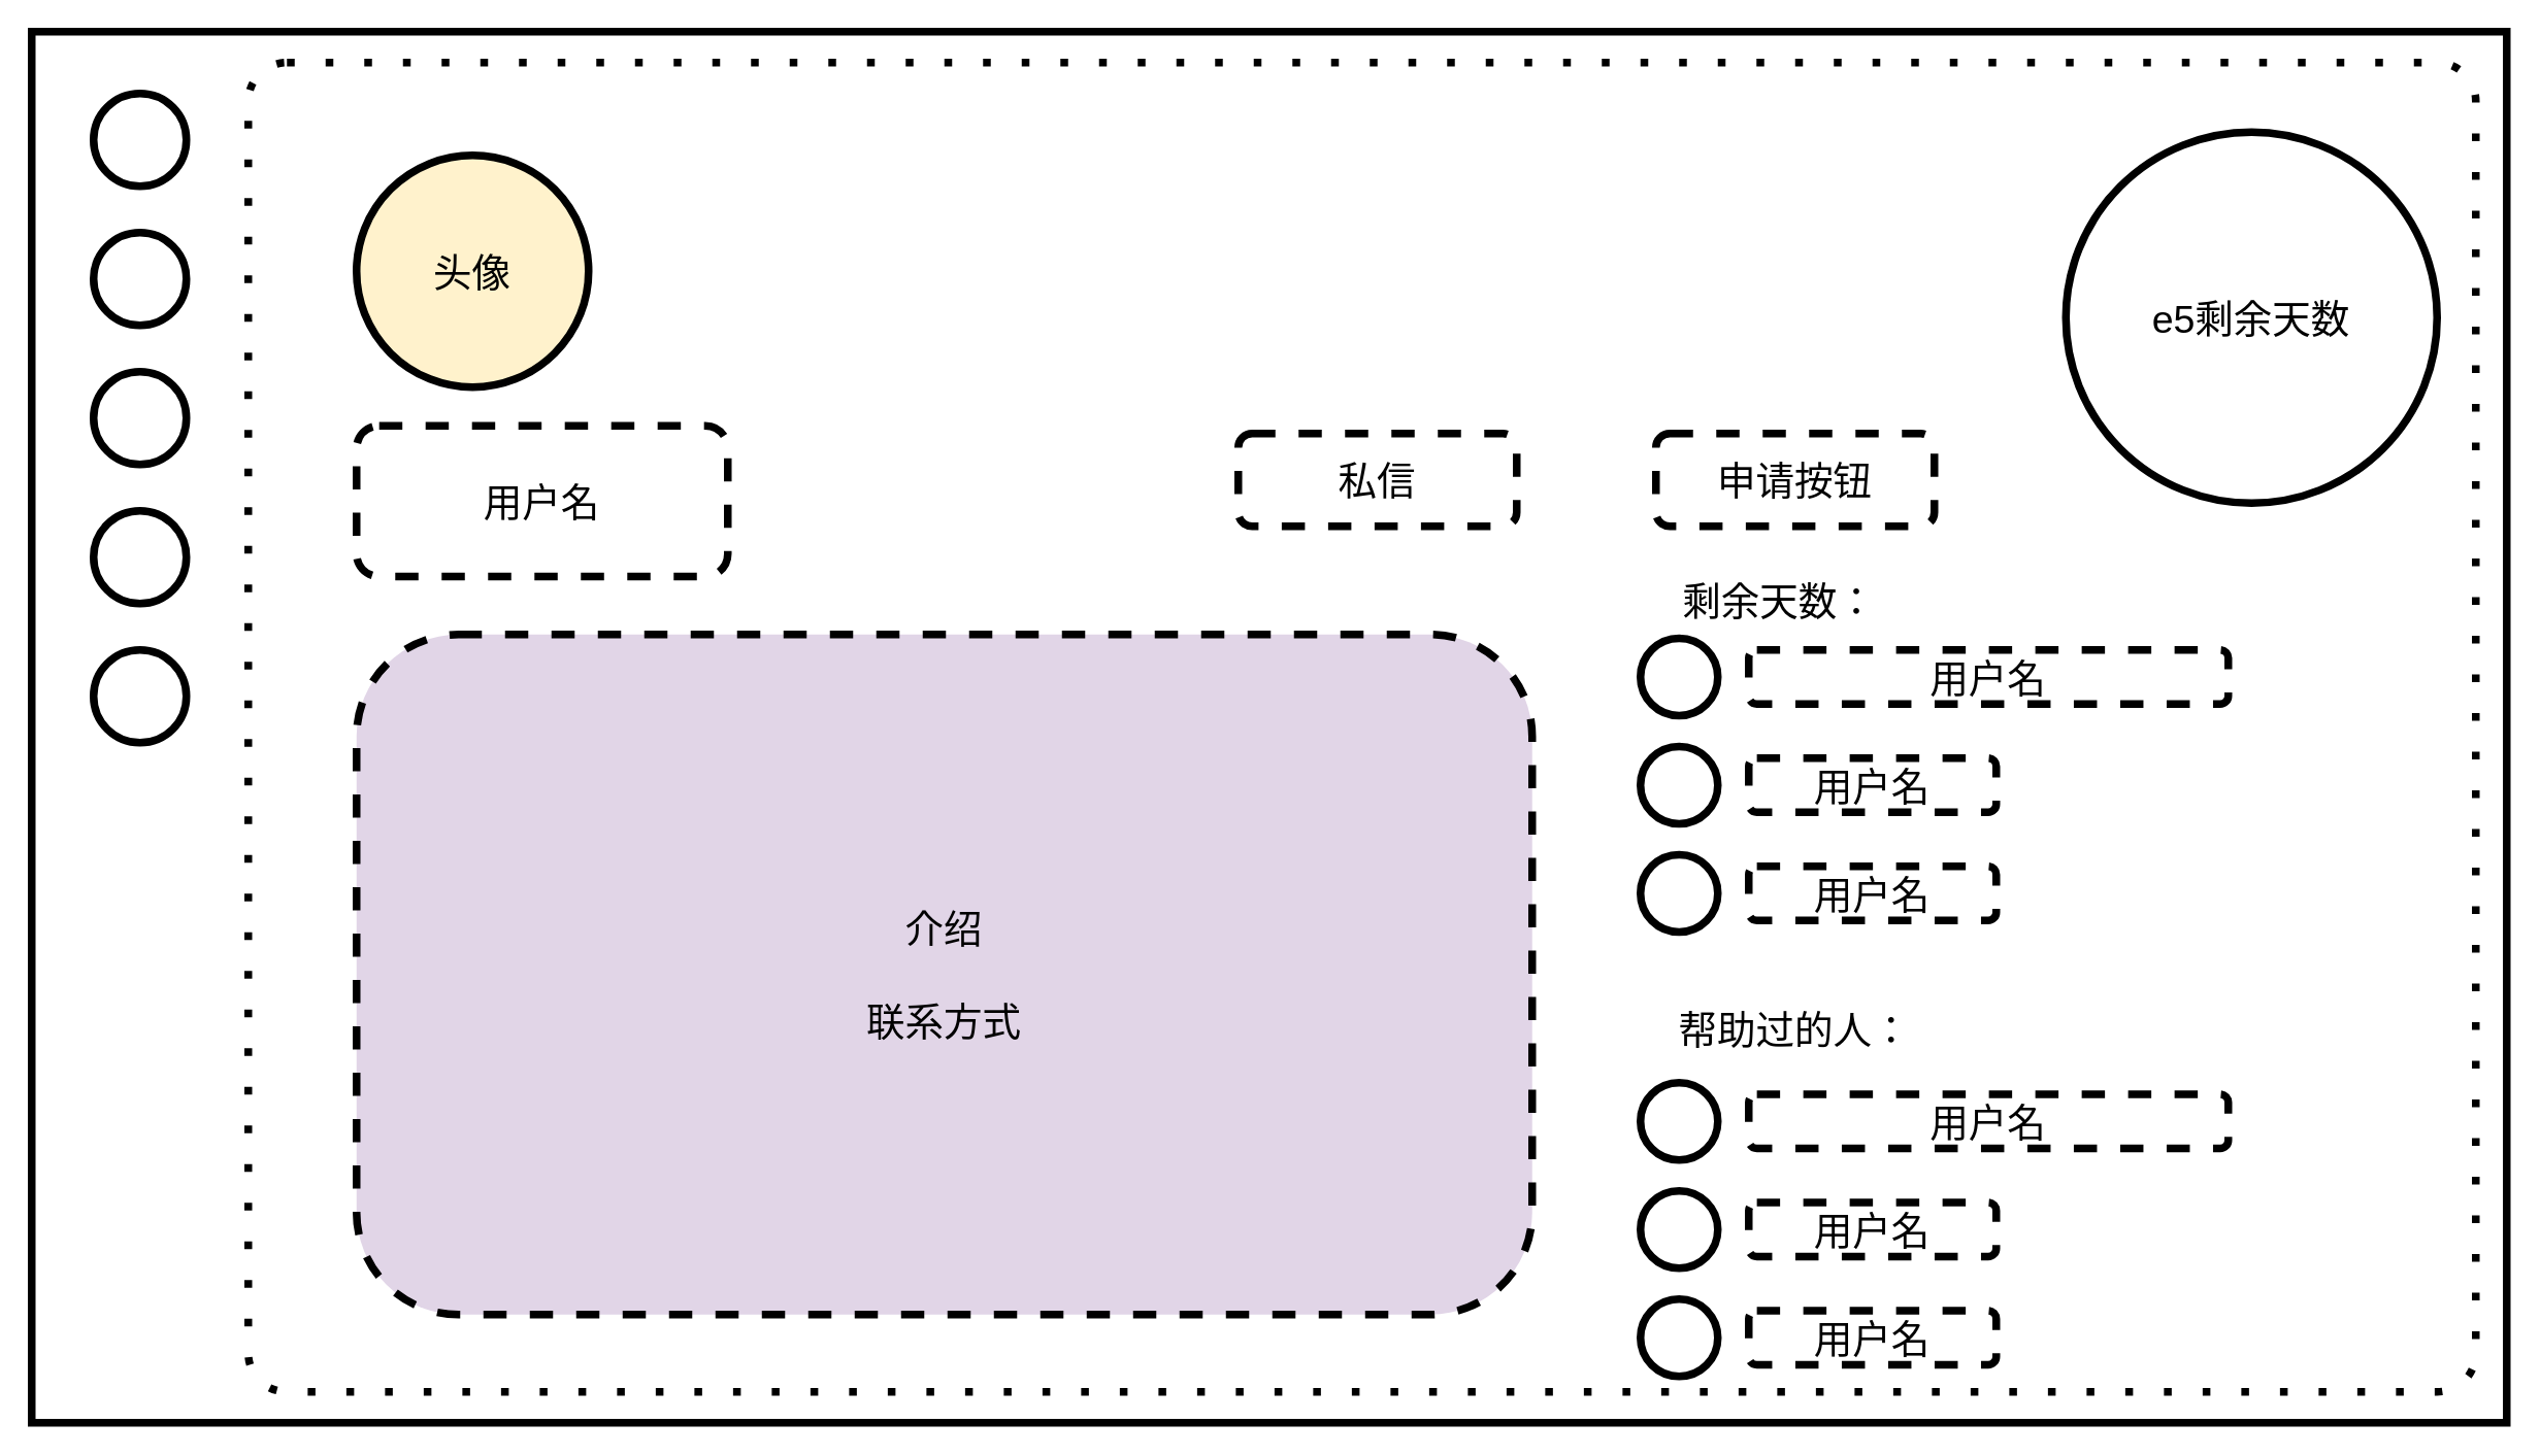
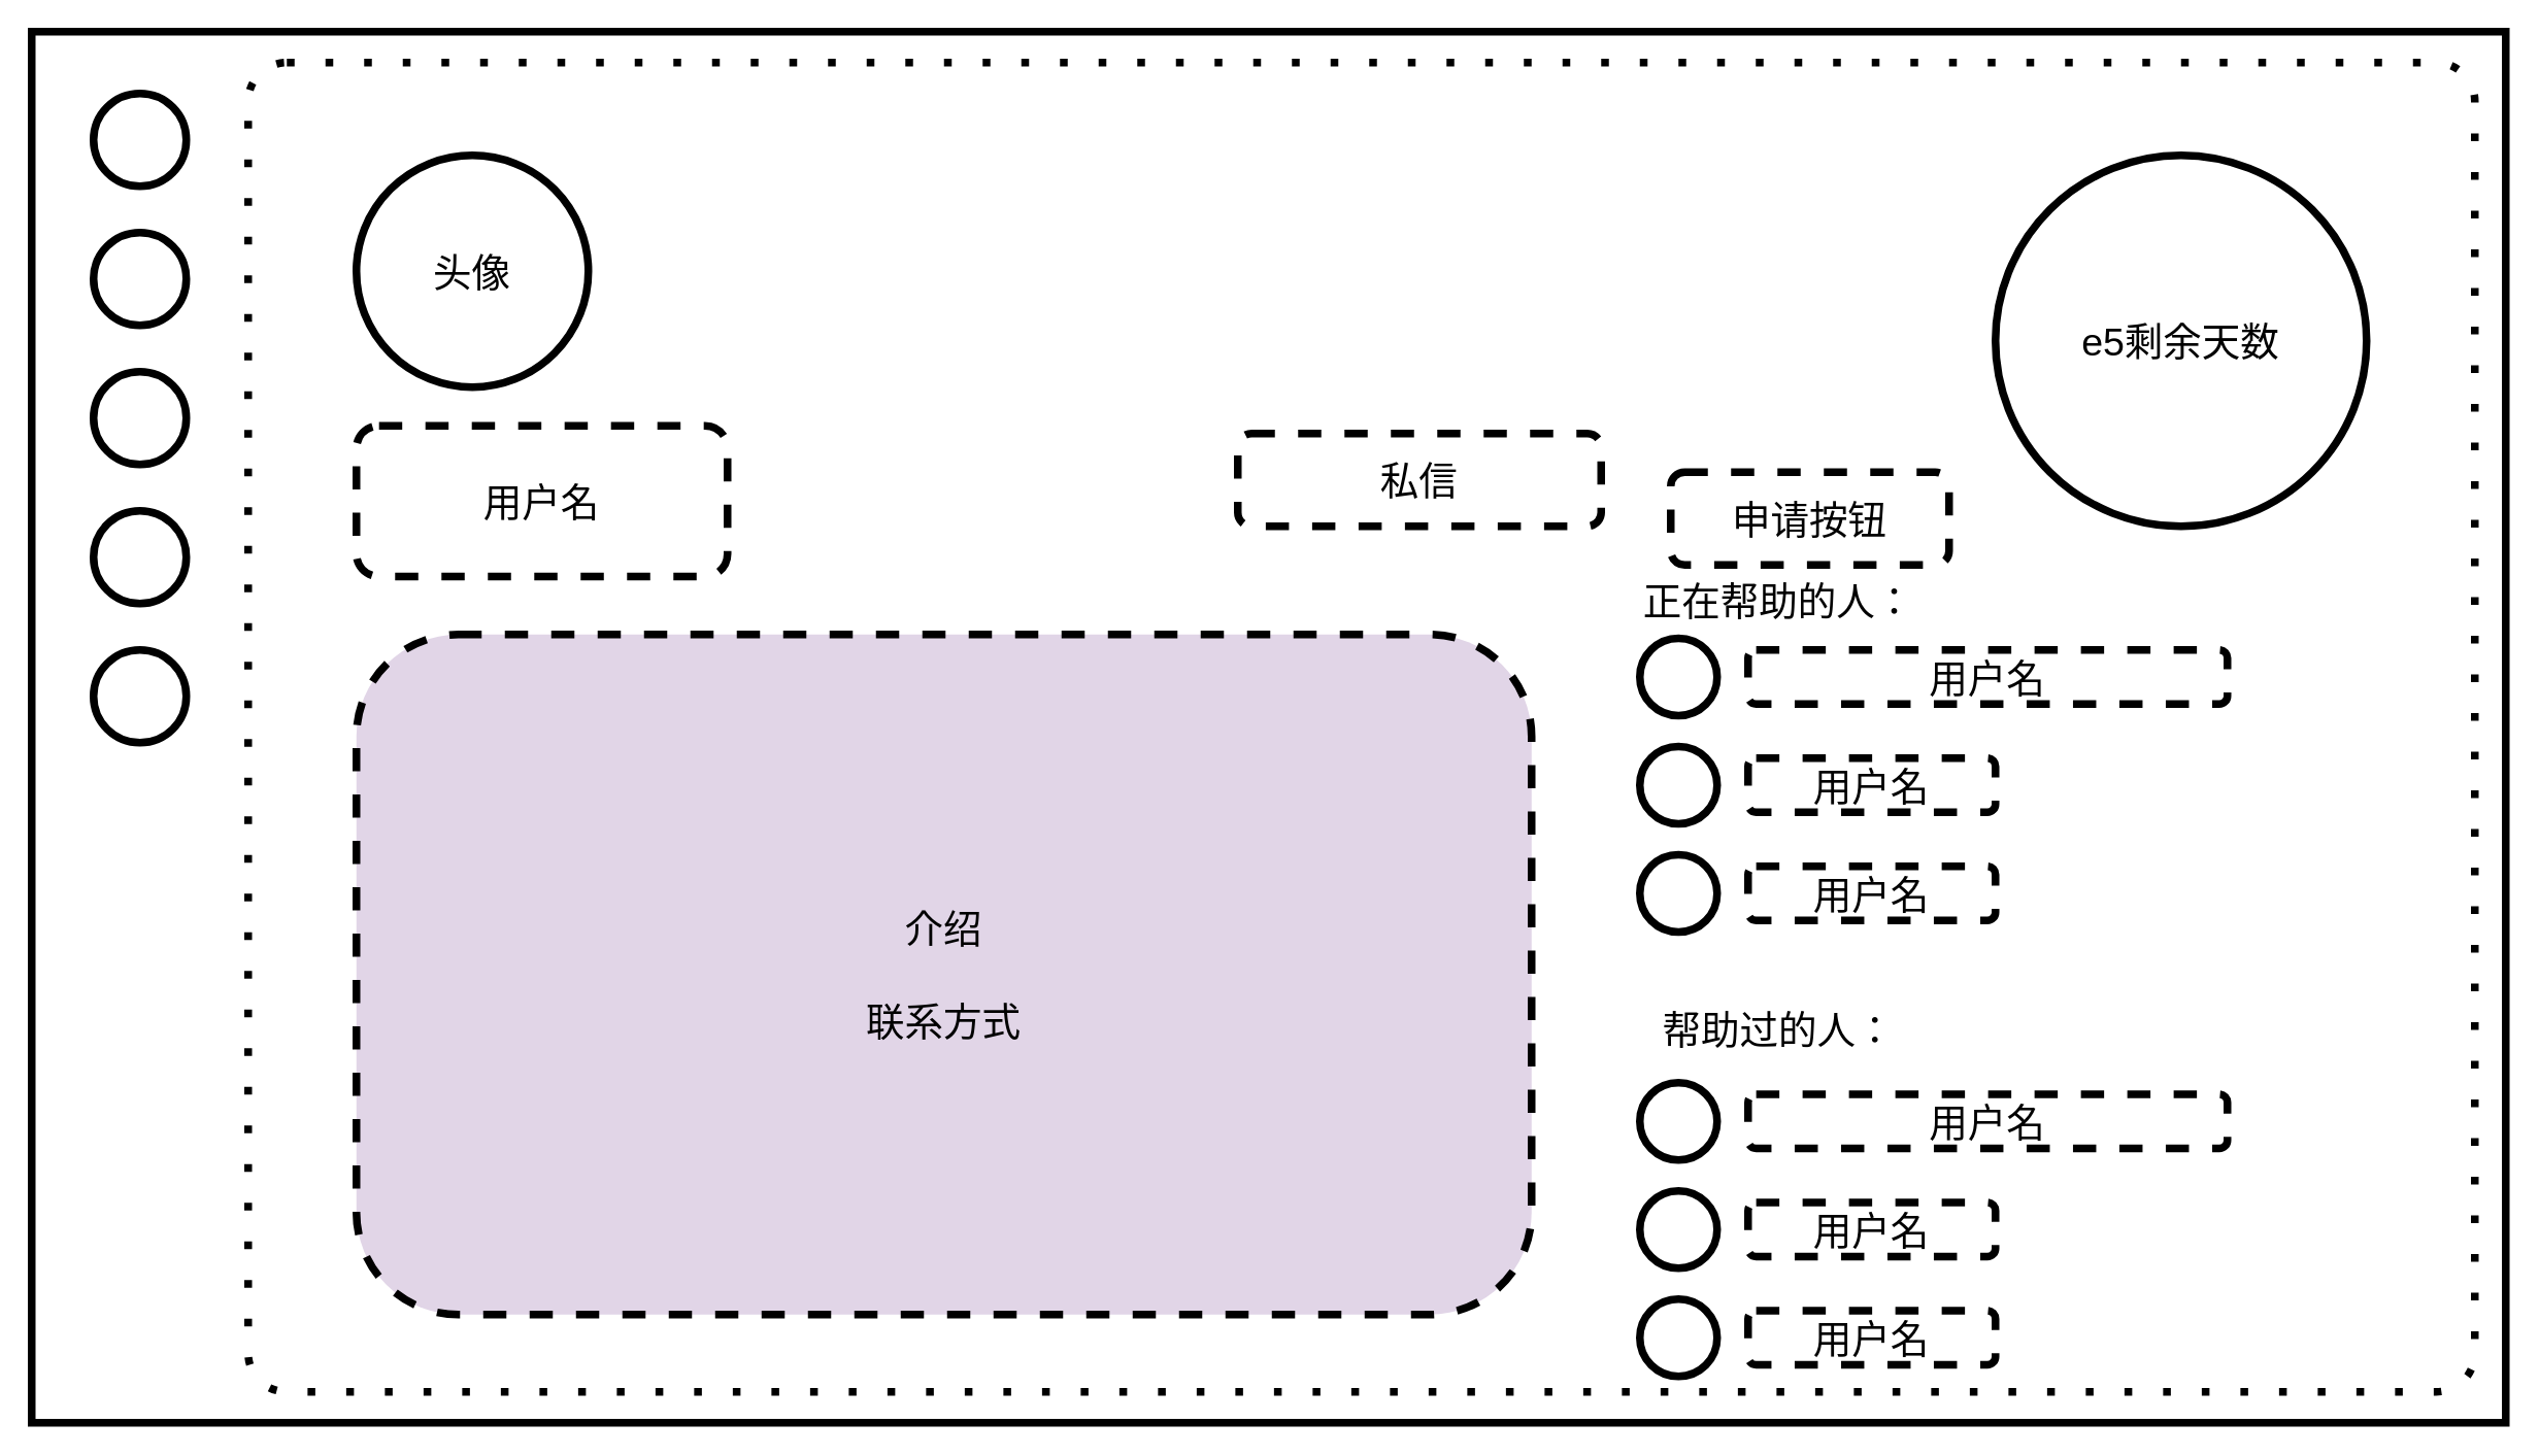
- <mxCell id="9" value="&lt;font style=&quot;font-size: 25px;&quot;&gt;头像&lt;/font&gt;" style="ellipse;whiteSpace=wrap;html=1;aspect=fixed;strokeWidth=5;fillColor=#fff2cc;" parent="1" vertex="1"><mxGeometry x="230" y="100" width="150" height="150" as="geometry" /></mxCell>
+ <mxCell id="9" value="&lt;font style=&quot;font-size: 25px;&quot;&gt;头像&lt;/font&gt;" style="ellipse;whiteSpace=wrap;html=1;aspect=fixed;strokeWidth=5;" parent="1" vertex="1"><mxGeometry x="230" y="100" width="150" height="150" as="geometry" /></mxCell>
- <mxCell id="10" value="&lt;font style=&quot;font-size: 25px;&quot;&gt;e5剩余天数&lt;/font&gt;" style="ellipse;whiteSpace=wrap;html=1;aspect=fixed;strokeWidth=5;" parent="1" vertex="1"><mxGeometry x="1335" y="85" width="240" height="240" as="geometry" /></mxCell>
+ <mxCell id="10" value="&lt;font style=&quot;font-size: 25px;&quot;&gt;e5剩余天数&lt;/font&gt;" style="ellipse;whiteSpace=wrap;html=1;aspect=fixed;strokeWidth=5;" parent="1" vertex="1"><mxGeometry x="1290" y="100" width="240" height="240" as="geometry" /></mxCell>
- <mxCell id="28" value="&lt;span style=&quot;font-size: 25px;&quot;&gt;私信&lt;/span&gt;" style="rounded=1;whiteSpace=wrap;html=1;strokeWidth=5;dashed=1;" vertex="1" parent="1"><mxGeometry x="800" y="280" width="180" height="60" as="geometry" /></mxCell>
+ <mxCell id="28" value="&lt;span style=&quot;font-size: 25px;&quot;&gt;私信&lt;/span&gt;" style="rounded=1;whiteSpace=wrap;html=1;strokeWidth=5;dashed=1;" vertex="1" parent="1"><mxGeometry x="800" y="280" width="235" height="60" as="geometry" /></mxCell>
- <mxCell id="27" value="&lt;font style=&quot;font-size: 25px;&quot;&gt;申请按钮&lt;/font&gt;" style="rounded=1;whiteSpace=wrap;html=1;strokeWidth=5;dashed=1;" parent="1" vertex="1"><mxGeometry x="1070" y="280" width="180" height="60" as="geometry" /></mxCell>
+ <mxCell id="27" value="&lt;font style=&quot;font-size: 25px;&quot;&gt;申请按钮&lt;/font&gt;" style="rounded=1;whiteSpace=wrap;html=1;strokeWidth=5;dashed=1;" parent="1" vertex="1"><mxGeometry x="1080" y="305" width="180" height="60" as="geometry" /></mxCell>
- <mxCell id="13" value="剩余天数：" style="text;html=1;strokeColor=none;fillColor=none;align=center;verticalAlign=middle;whiteSpace=wrap;rounded=0;fontSize=25;" parent="1" vertex="1"><mxGeometry x="1060" y="372.5" width="180" height="30" as="geometry" /></mxCell>
+ <mxCell id="13" value="正在帮助的人：" style="text;html=1;strokeColor=none;fillColor=none;align=center;verticalAlign=middle;whiteSpace=wrap;rounded=0;fontSize=25;" parent="1" vertex="1"><mxGeometry x="1060" y="372.5" width="180" height="30" as="geometry" /></mxCell>
- <mxCell id="26" value="帮助过的人：" style="text;html=1;strokeColor=none;fillColor=none;align=center;verticalAlign=middle;whiteSpace=wrap;rounded=0;fontSize=25;" parent="1" vertex="1"><mxGeometry x="1070" y="650" width="180" height="30" as="geometry" /></mxCell>
+ <mxCell id="26" value="帮助过的人：" style="text;html=1;strokeColor=none;fillColor=none;align=center;verticalAlign=middle;whiteSpace=wrap;rounded=0;fontSize=25;" parent="1" vertex="1"><mxGeometry x="1060" y="650" width="180" height="30" as="geometry" /></mxCell>
